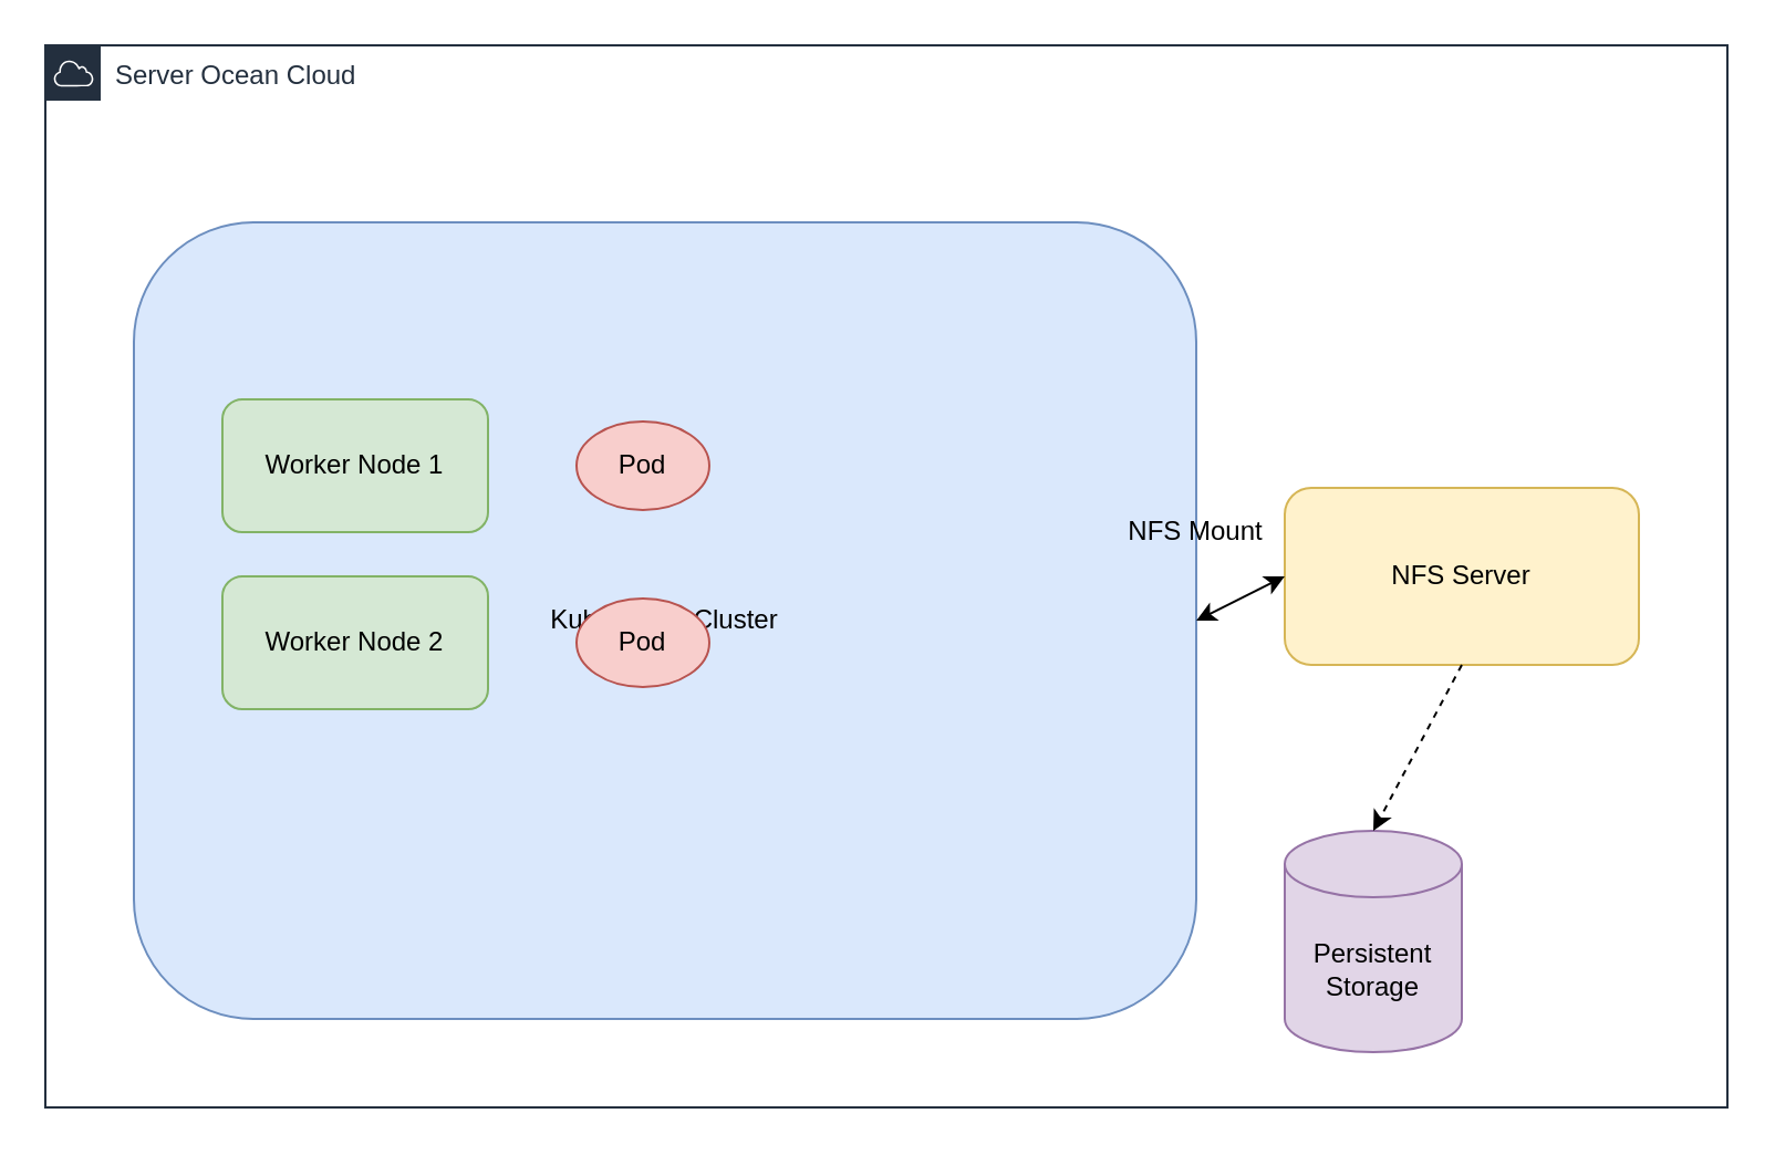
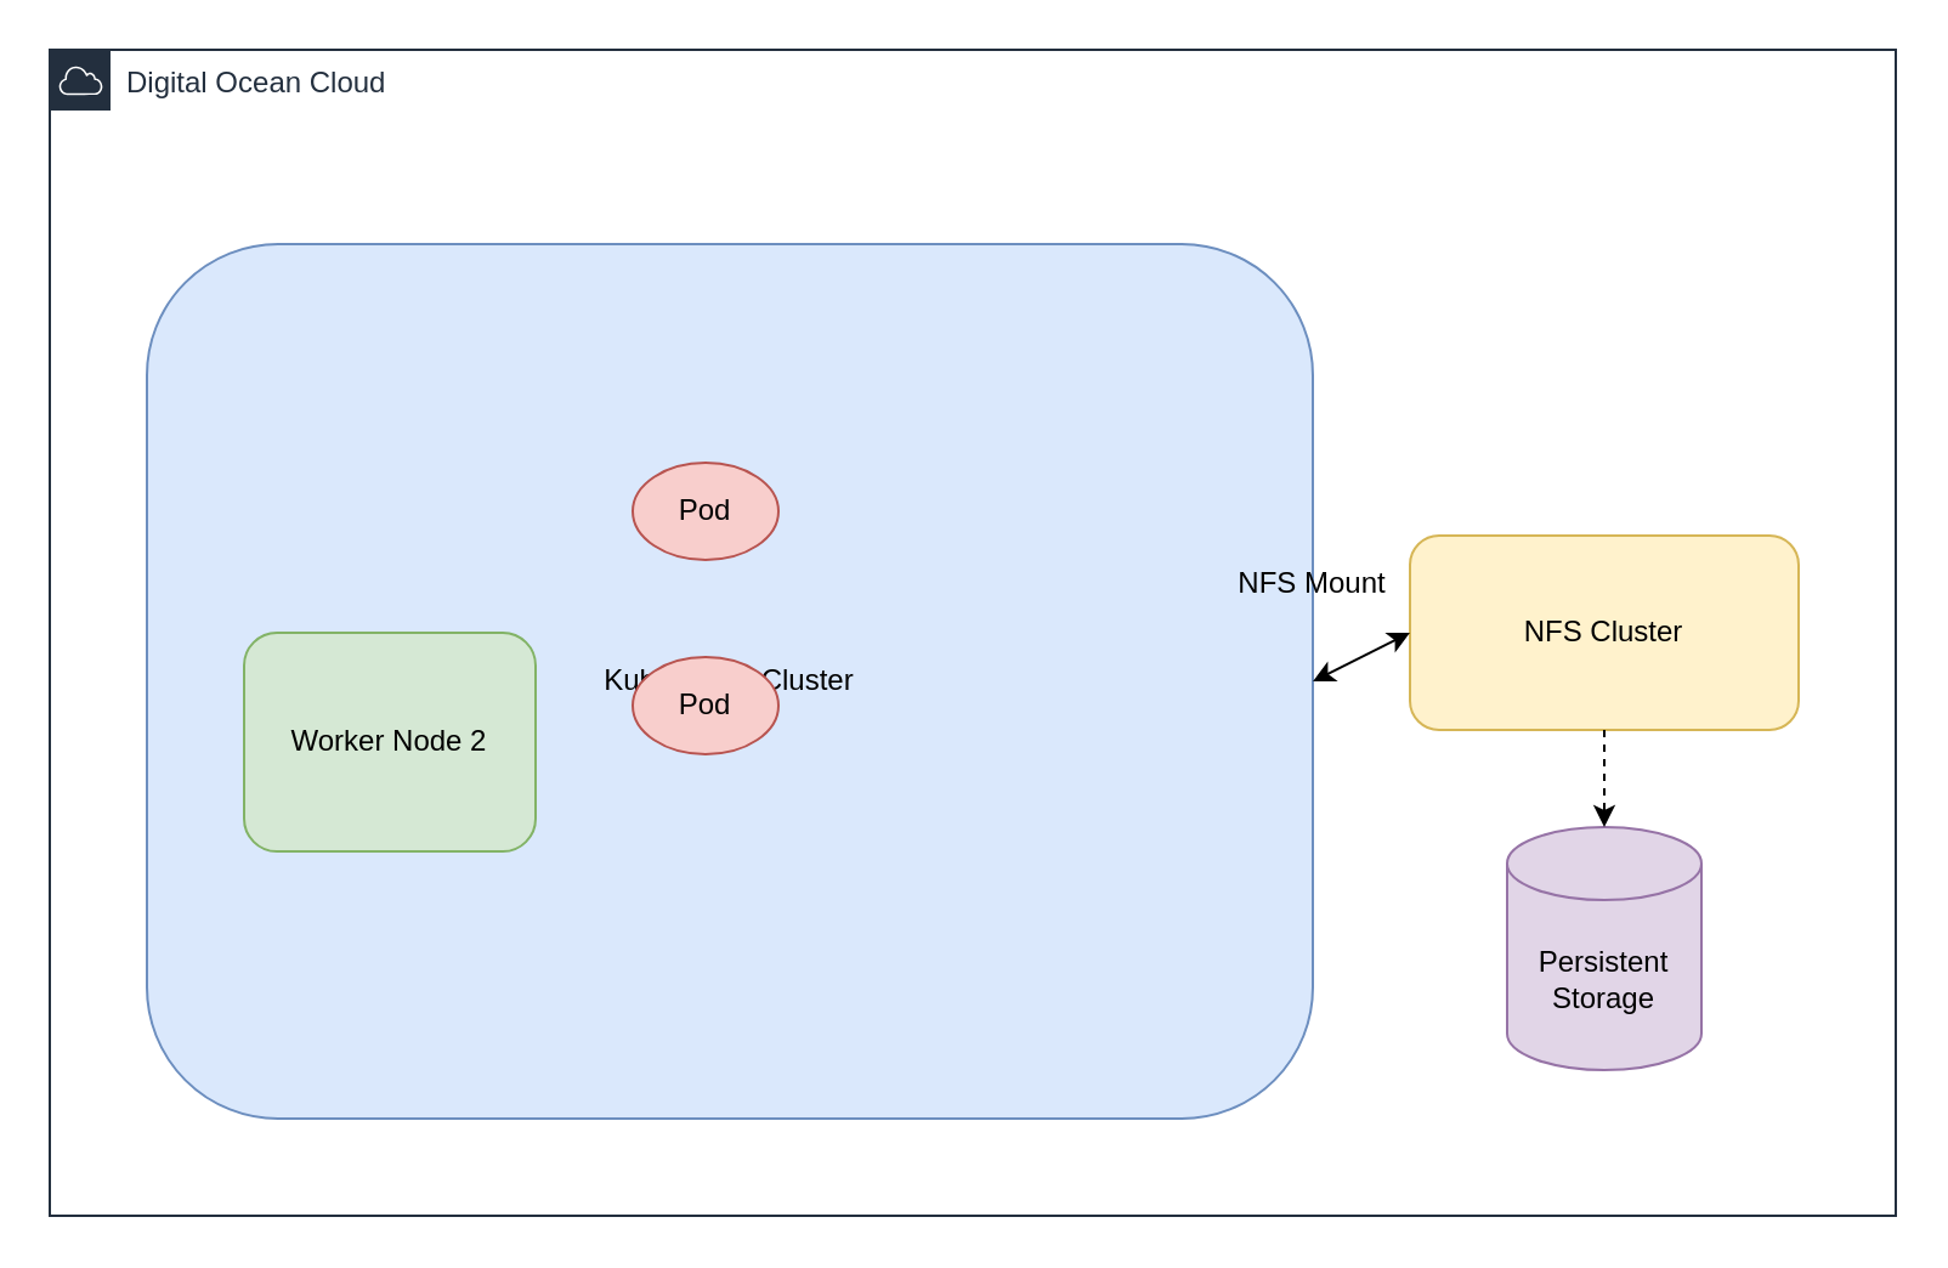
- <mxCell id="2" value="Server Ocean Cloud" style="points=[[0,0],[0.25,0],[0.5,0],[0.75,0],[1,0],[1,0.25],[1,0.5],[1,0.75],[1,1],[0.75,1],[0.5,1],[0.25,1],[0,1],[0,0.75],[0,0.5],[0,0.25]];outlineConnect=0;gradientColor=none;html=1;whiteSpace=wrap;fontSize=12;fontStyle=0;container=1;pointerEvents=0;collapsible=0;recursiveResize=0;shape=mxgraph.aws4.group;grIcon=mxgraph.aws4.group_aws_cloud;strokeColor=#232F3E;fillColor=none;verticalAlign=top;align=left;spacingLeft=30;fontColor=#232F3E;dashed=0;" vertex="1" parent="1"><mxGeometry x="20" y="20" width="760" height="480" as="geometry" /></mxCell>
+ <mxCell id="2" value="Digital Ocean Cloud" style="points=[[0,0],[0.25,0],[0.5,0],[0.75,0],[1,0],[1,0.25],[1,0.5],[1,0.75],[1,1],[0.75,1],[0.5,1],[0.25,1],[0,1],[0,0.75],[0,0.5],[0,0.25]];outlineConnect=0;gradientColor=none;html=1;whiteSpace=wrap;fontSize=12;fontStyle=0;container=1;pointerEvents=0;collapsible=0;recursiveResize=0;shape=mxgraph.aws4.group;grIcon=mxgraph.aws4.group_aws_cloud;strokeColor=#232F3E;fillColor=none;verticalAlign=top;align=left;spacingLeft=30;fontColor=#232F3E;dashed=0;" vertex="1" parent="1"><mxGeometry x="20" y="20" width="760" height="480" as="geometry" /></mxCell>
- <mxCell id="4" value="Worker Node 1" style="rounded=1;whiteSpace=wrap;html=1;fillColor=#d5e8d4;strokeColor=#82b366;" vertex="1" parent="2"><mxGeometry x="80" y="160" width="120" height="60" as="geometry" /></mxCell>
- <mxCell id="6" value="NFS Server" style="rounded=1;whiteSpace=wrap;html=1;fillColor=#fff2cc;strokeColor=#d6b656;" vertex="1" parent="2"><mxGeometry x="560" y="200" width="160" height="80" as="geometry" /></mxCell>
+ <mxCell id="6" value="NFS Cluster" style="rounded=1;whiteSpace=wrap;html=1;fillColor=#fff2cc;strokeColor=#d6b656;" vertex="1" parent="2"><mxGeometry x="560" y="200" width="160" height="80" as="geometry" /></mxCell>
- <mxCell id="5" value="Worker Node 2" style="rounded=1;whiteSpace=wrap;html=1;fillColor=#d5e8d4;strokeColor=#82b366;" vertex="1" parent="2"><mxGeometry x="80" y="240" width="120" height="60" as="geometry" /></mxCell>
+ <mxCell id="5" value="Worker Node 2" style="rounded=1;whiteSpace=wrap;html=1;fillColor=#d5e8d4;strokeColor=#82b366;" vertex="1" parent="2"><mxGeometry x="80" y="240" width="120" height="90" as="geometry" /></mxCell>
- <mxCell id="11" value="Persistent Storage" style="shape=cylinder3;whiteSpace=wrap;html=1;boundedLbl=1;backgroundOutline=1;size=15;fillColor=#e1d5e7;strokeColor=#9673a6;" vertex="1" parent="2"><mxGeometry x="560" y="355" width="80" height="100" as="geometry" /></mxCell>
+ <mxCell id="11" value="Persistent Storage" style="shape=cylinder3;whiteSpace=wrap;html=1;boundedLbl=1;backgroundOutline=1;size=15;fillColor=#e1d5e7;strokeColor=#9673a6;" vertex="1" parent="2"><mxGeometry x="600" y="320" width="80" height="100" as="geometry" /></mxCell>
